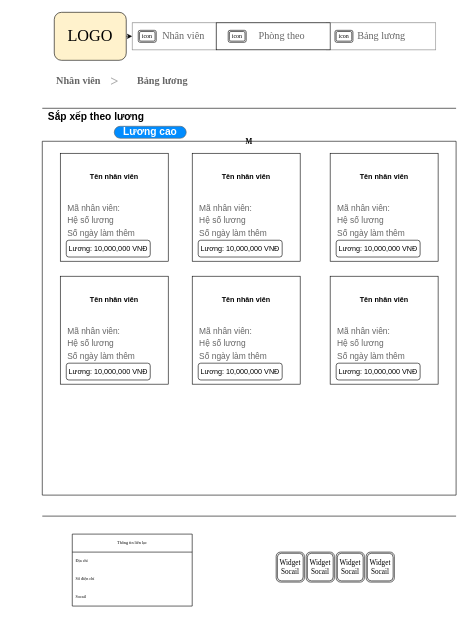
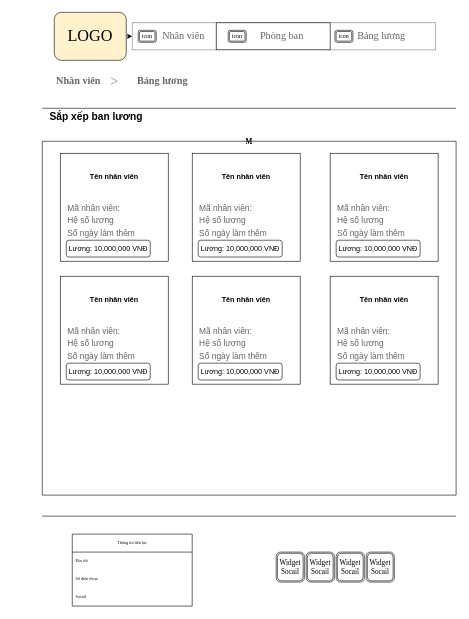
- <mxCell id="10" value="Phòng theo" style="strokeColor=inherit;fillColor=inherit;gradientColor=inherit;strokeWidth=1;shadow=0;dashed=0;align=center;html=1;shape=mxgraph.mockup.forms.rrect;rSize=0;fontSize=17;fontColor=#666666;fontFamily=Georgia;spacingLeft=27;" parent="1" vertex="1"><mxGeometry x="360" y="37.5" width="190" height="45" as="geometry" /></mxCell>
+ <mxCell id="10" value="Phòng ban" style="strokeColor=inherit;fillColor=inherit;gradientColor=inherit;strokeWidth=1;shadow=0;dashed=0;align=center;html=1;shape=mxgraph.mockup.forms.rrect;rSize=0;fontSize=17;fontColor=#666666;fontFamily=Georgia;spacingLeft=27;" parent="1" vertex="1"><mxGeometry x="360" y="37.5" width="190" height="45" as="geometry" /></mxCell>
- <mxCell id="52" value="Sắp xếp theo lương" style="text;html=1;strokeColor=none;fillColor=none;align=center;verticalAlign=middle;whiteSpace=wrap;rounded=0;fontStyle=1;fontSize=17;" vertex="1" parent="1"><mxGeometry x="20" y="180" width="280" height="30" as="geometry" /></mxCell>
+ <mxCell id="52" value="Sắp xếp ban lương" style="text;html=1;strokeColor=none;fillColor=none;align=center;verticalAlign=middle;whiteSpace=wrap;rounded=0;fontStyle=1;fontSize=17;" vertex="1" parent="1"><mxGeometry x="20" y="180" width="280" height="30" as="geometry" /></mxCell>
- <mxCell id="51" value="Lương cao" style="strokeWidth=1;shadow=0;dashed=0;align=center;html=1;shape=mxgraph.mockup.buttons.button;strokeColor=#666666;fontColor=#ffffff;mainText=;buttonStyle=round;fontSize=17;fontStyle=1;fillColor=#008cff;whiteSpace=wrap;" vertex="1" parent="1"><mxGeometry x="190" y="210" width="120" height="20" as="geometry" /></mxCell>
- <mxCell id="44" value="Số điện chỉ" style="text;strokeColor=none;fillColor=none;align=left;verticalAlign=middle;spacingLeft=4;spacingRight=4;overflow=hidden;points=[[0,0.5],[1,0.5]];portConstraint=eastwest;rotatable=0;labelBackgroundColor=none;fontFamily=Georgia;fontSize=7;" parent="42" vertex="1"><mxGeometry y="60" width="200" height="30" as="geometry" /></mxCell>
+ <mxCell id="44" value="Số điện thoại" style="text;strokeColor=none;fillColor=none;align=left;verticalAlign=middle;spacingLeft=4;spacingRight=4;overflow=hidden;points=[[0,0.5],[1,0.5]];portConstraint=eastwest;rotatable=0;labelBackgroundColor=none;fontFamily=Georgia;fontSize=7;" parent="42" vertex="1"><mxGeometry y="60" width="200" height="30" as="geometry" /></mxCell>
